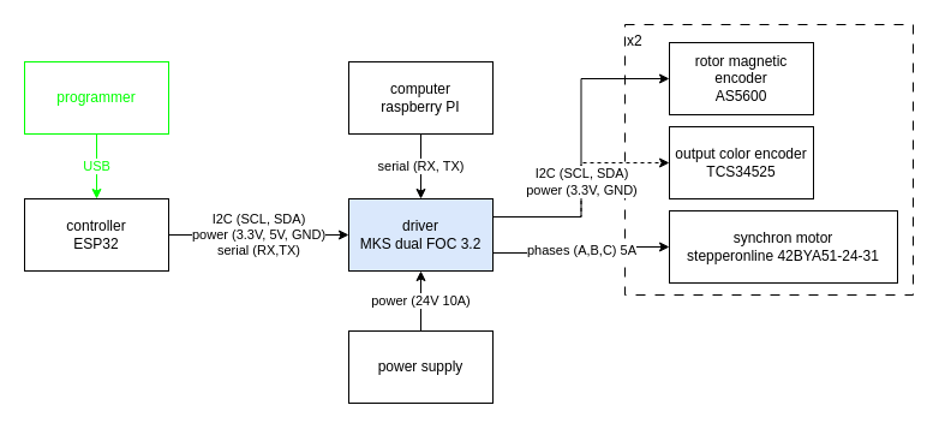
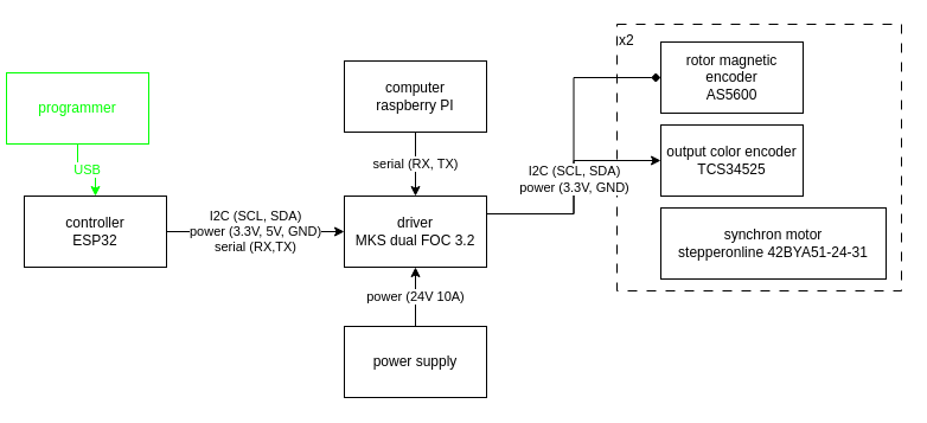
- <mxCell id="4" value="I2C (SCL, SDA)&lt;br&gt;power (3.3V, GND)" style="edgeStyle=orthogonalEdgeStyle;rounded=0;orthogonalLoop=1;jettySize=auto;html=1;exitX=1;exitY=0.25;exitDx=0;exitDy=0;entryX=0;entryY=0.5;entryDx=0;entryDy=0;" parent="1" source="6" target="9" edge="1"><mxGeometry x="-0.216" relative="1" as="geometry"><mxPoint as="offset" /></mxGeometry></mxCell>
+ <mxCell id="4" value="I2C (SCL, SDA)&lt;br&gt;power (3.3V, GND)" style="edgeStyle=orthogonalEdgeStyle;rounded=0;orthogonalLoop=1;jettySize=auto;html=1;exitX=1;exitY=0.25;exitDx=0;exitDy=0;entryX=0;entryY=0.5;entryDx=0;entryDy=0;endArrow=diamond;" parent="1" source="6" target="9" edge="1"><mxGeometry x="-0.216" relative="1" as="geometry"><mxPoint as="offset" /></mxGeometry></mxCell>
- <mxCell id="17" value="programmer" style="rounded=0;whiteSpace=wrap;html=1;strokeColor=#00FF00;fontColor=#00FF00;" parent="1" vertex="1"><mxGeometry x="20" y="51" width="120" height="60" as="geometry" /></mxCell>
+ <mxCell id="17" value="programmer" style="rounded=0;whiteSpace=wrap;html=1;strokeColor=#00FF00;fontColor=#00FF00;" parent="1" vertex="1"><mxGeometry x="5" y="61" width="120" height="60" as="geometry" /></mxCell>
- <mxCell id="3" style="edgeStyle=orthogonalEdgeStyle;rounded=0;orthogonalLoop=1;jettySize=auto;html=1;exitX=1;exitY=0.25;exitDx=0;exitDy=0;entryX=0;entryY=0.5;entryDx=0;entryDy=0;dashed=1;" parent="1" source="6" target="10" edge="1"><mxGeometry relative="1" as="geometry" /></mxCell>
+ <mxCell id="3" style="edgeStyle=orthogonalEdgeStyle;rounded=0;orthogonalLoop=1;jettySize=auto;html=1;exitX=1;exitY=0.25;exitDx=0;exitDy=0;entryX=0;entryY=0.5;entryDx=0;entryDy=0;" parent="1" source="6" target="10" edge="1"><mxGeometry relative="1" as="geometry" /></mxCell>
- <mxCell id="6" value="driver&lt;br&gt;MKS dual FOC 3.2" style="rounded=0;whiteSpace=wrap;html=1;fillColor=#dae8fc;" parent="1" vertex="1"><mxGeometry x="290" y="165" width="120" height="60" as="geometry" /></mxCell>
+ <mxCell id="6" value="driver&lt;br&gt;MKS dual FOC 3.2" style="rounded=0;whiteSpace=wrap;html=1;" parent="1" vertex="1"><mxGeometry x="290" y="165" width="120" height="60" as="geometry" /></mxCell>
- <mxCell id="5" value="phases (A,B,C) 5A" style="edgeStyle=orthogonalEdgeStyle;rounded=0;orthogonalLoop=1;jettySize=auto;html=1;entryX=0;entryY=0.5;entryDx=0;entryDy=0;exitX=1;exitY=0.75;exitDx=0;exitDy=0;" parent="1" source="6" target="13" edge="1"><mxGeometry relative="1" as="geometry" /></mxCell>
